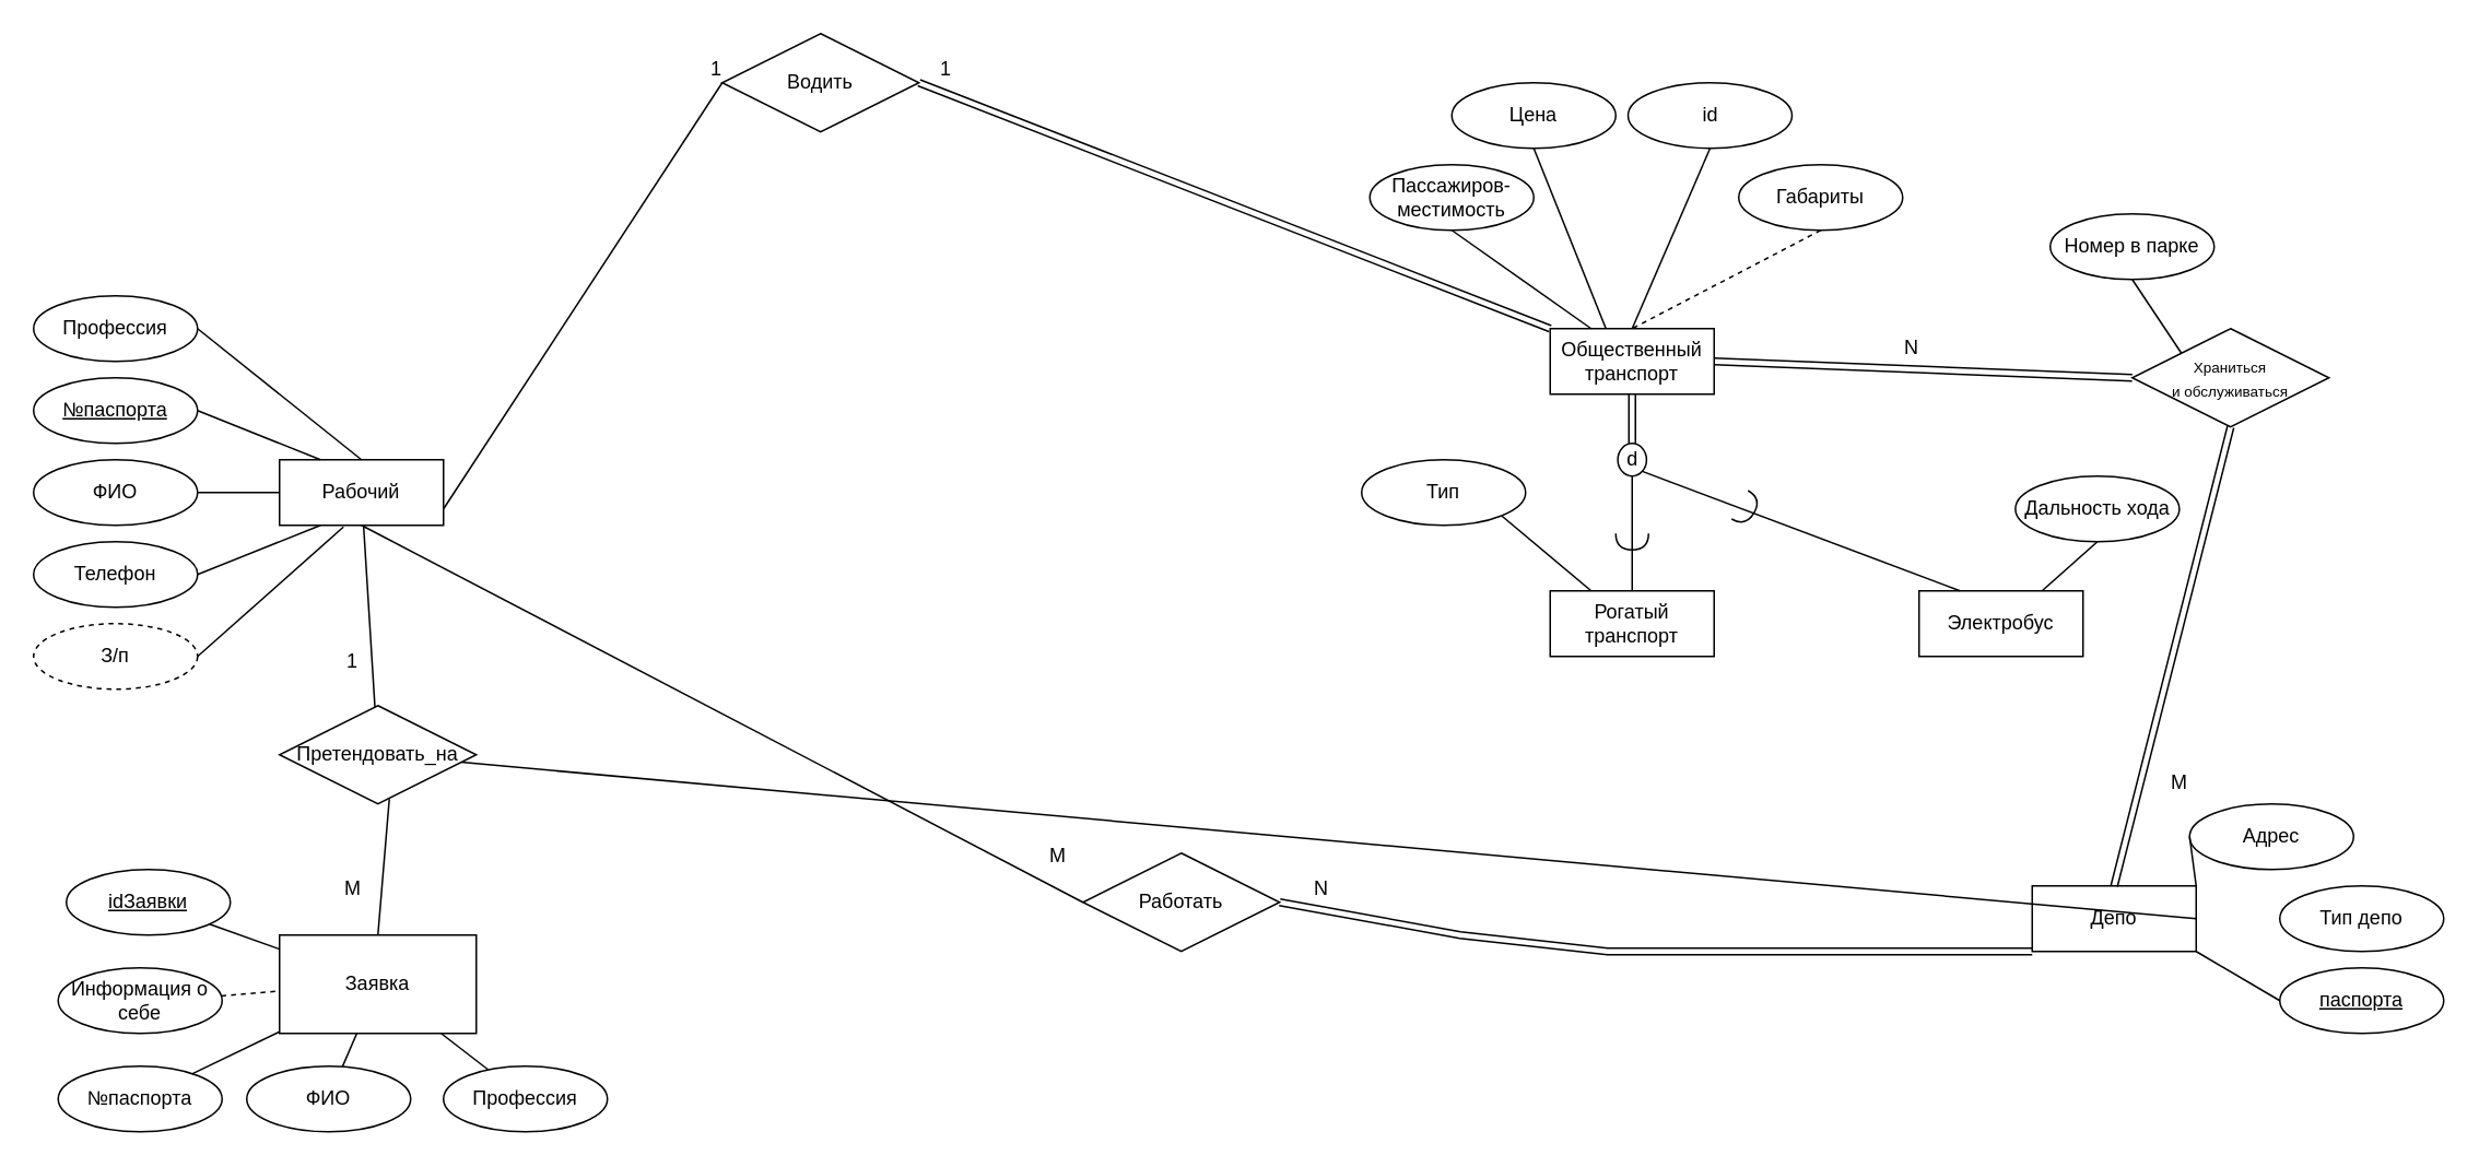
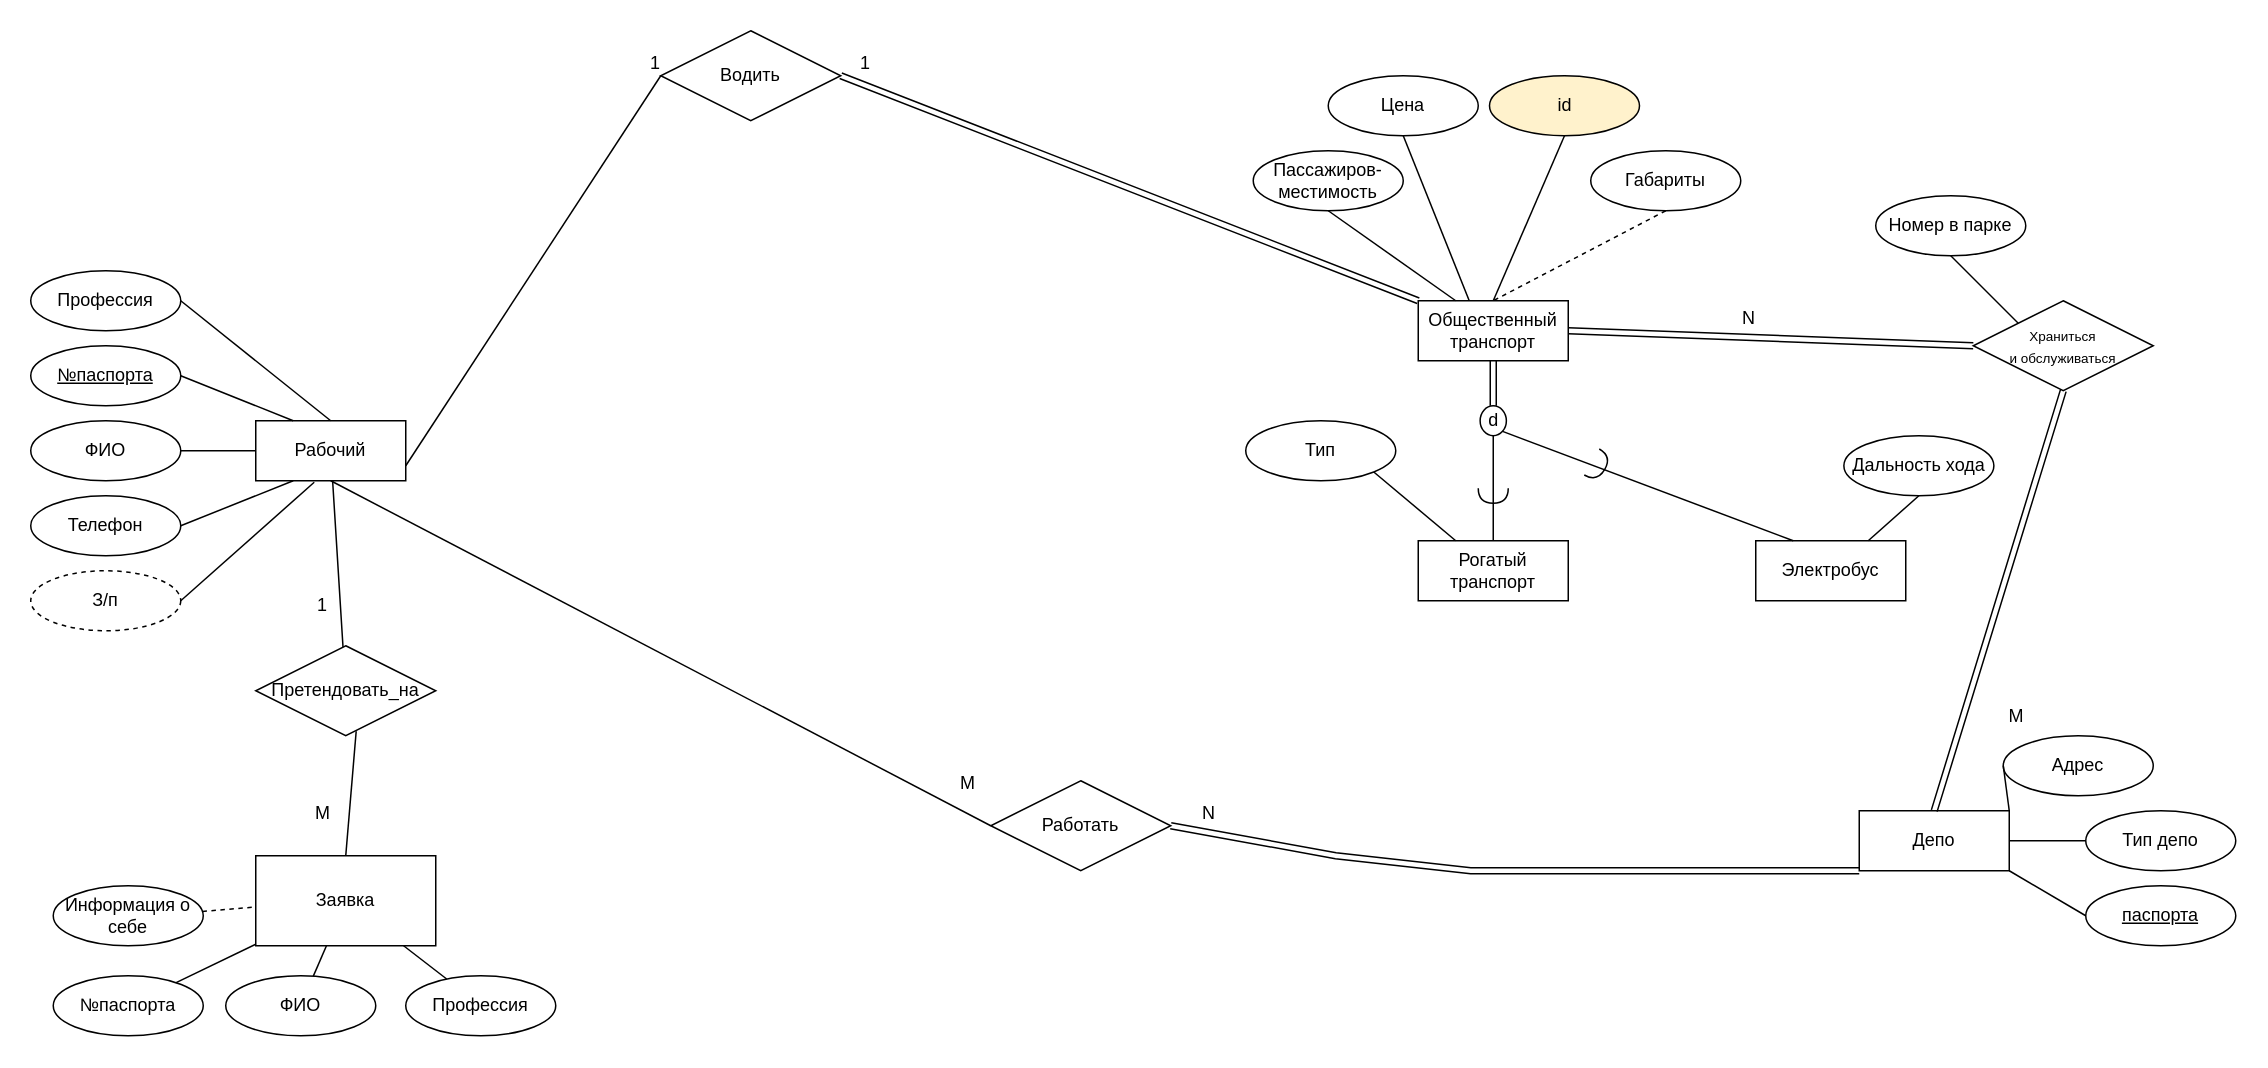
- <mxCell id="51" value="id" style="ellipse;whiteSpace=wrap;html=1;align=center;" parent="1" vertex="1"><mxGeometry x="992.5" y="50" width="100" height="40" as="geometry" /></mxCell>
+ <mxCell id="51" value="id" style="ellipse;whiteSpace=wrap;html=1;align=center;fillColor=#fff2cc;" parent="1" vertex="1"><mxGeometry x="992.5" y="50" width="100" height="40" as="geometry" /></mxCell>
- <mxCell id="19" value="&lt;font style=&quot;font-size: 9px&quot;&gt;Храниться&lt;br&gt;и обслуживаться&lt;/font&gt;" style="shape=rhombus;perimeter=rhombusPerimeter;whiteSpace=wrap;html=1;align=center;" parent="1" vertex="1"><mxGeometry x="1300" y="200" width="120" height="60" as="geometry" /></mxCell>
+ <mxCell id="19" value="&lt;font style=&quot;font-size: 9px&quot;&gt;Храниться&lt;br&gt;и обслуживаться&lt;/font&gt;" style="shape=rhombus;perimeter=rhombusPerimeter;whiteSpace=wrap;html=1;align=center;" parent="1" vertex="1"><mxGeometry x="1315" y="200" width="120" height="60" as="geometry" /></mxCell>
- <mxCell id="24" value="" style="endArrow=none;html=1;rounded=0;exitX=1;exitY=0.5;exitDx=0;exitDy=0;" parent="1" source="18" target="65" edge="1"><mxGeometry relative="1" as="geometry"><mxPoint x="1360" y="570" as="sourcePoint" /><mxPoint x="1300" y="680" as="targetPoint" /></mxGeometry></mxCell>
+ <mxCell id="24" value="" style="endArrow=none;html=1;rounded=0;exitX=1;exitY=0.5;exitDx=0;exitDy=0;entryX=0;entryY=0.5;entryDx=0;entryDy=0;" parent="1" source="18" target="21" edge="1"><mxGeometry relative="1" as="geometry"><mxPoint x="1360" y="570" as="sourcePoint" /><mxPoint x="1300" y="680" as="targetPoint" /></mxGeometry></mxCell>
- <mxCell id="60" value="idЗаявки" style="ellipse;whiteSpace=wrap;html=1;align=center;fontStyle=4;" vertex="1" parent="1"><mxGeometry x="40" y="530" width="100" height="40" as="geometry" /></mxCell>
- <mxCell id="70" value="" style="endArrow=none;html=1;rounded=0;" edge="1" parent="1" source="59" target="60"><mxGeometry width="50" height="50" relative="1" as="geometry"><mxPoint x="400" y="480" as="sourcePoint" /><mxPoint x="450" y="430" as="targetPoint" /></mxGeometry></mxCell>
